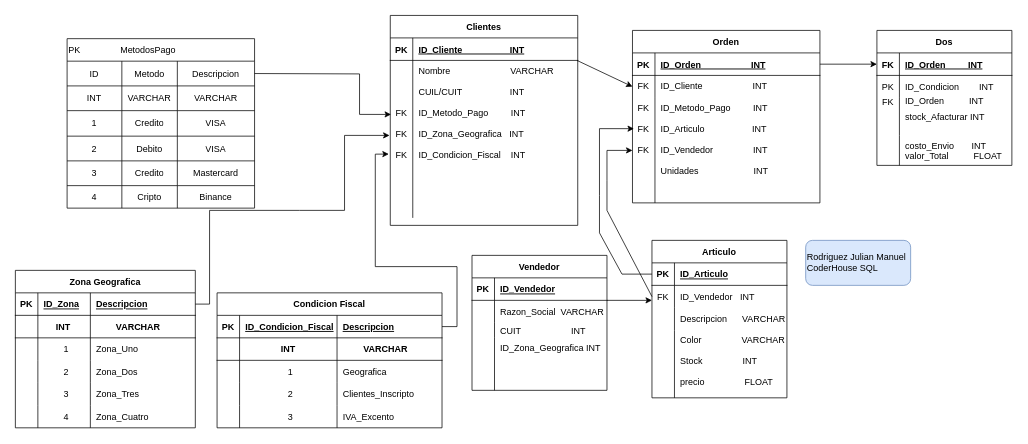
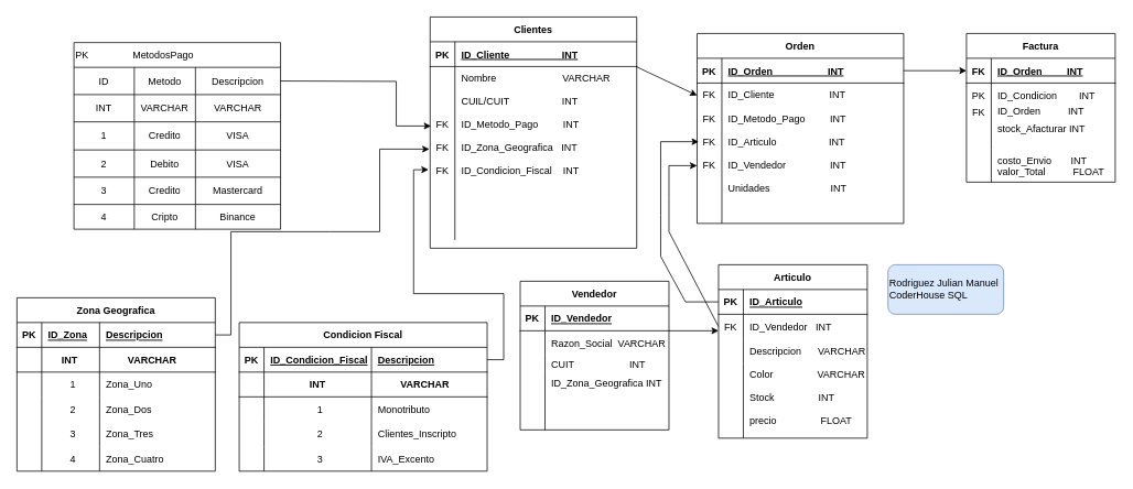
- <mxCell id="123" value="Dos" style="shape=table;startSize=30;container=1;collapsible=1;childLayout=tableLayout;fixedRows=1;rowLines=0;fontStyle=1;align=center;resizeLast=1;fontSize=12;" parent="1" vertex="1"><mxGeometry x="1169" y="40" width="180" height="180" as="geometry" /></mxCell>
+ <mxCell id="123" value="Factura" style="shape=table;startSize=30;container=1;collapsible=1;childLayout=tableLayout;fixedRows=1;rowLines=0;fontStyle=1;align=center;resizeLast=1;fontSize=12;" parent="1" vertex="1"><mxGeometry x="1169" y="40" width="180" height="180" as="geometry" /></mxCell>
- <mxCell id="58" value="Geografica" style="shape=partialRectangle;connectable=0;fillColor=none;top=0;left=0;bottom=0;right=0;align=left;spacingLeft=6;overflow=hidden;" parent="55" vertex="1"><mxGeometry x="160" width="140" height="30" as="geometry"><mxRectangle width="140" height="30" as="alternateBounds" /></mxGeometry></mxCell>
+ <mxCell id="58" value="Monotributo" style="shape=partialRectangle;connectable=0;fillColor=none;top=0;left=0;bottom=0;right=0;align=left;spacingLeft=6;overflow=hidden;" parent="55" vertex="1"><mxGeometry x="160" width="140" height="30" as="geometry"><mxRectangle width="140" height="30" as="alternateBounds" /></mxGeometry></mxCell>
